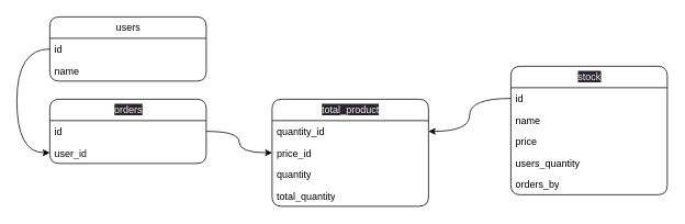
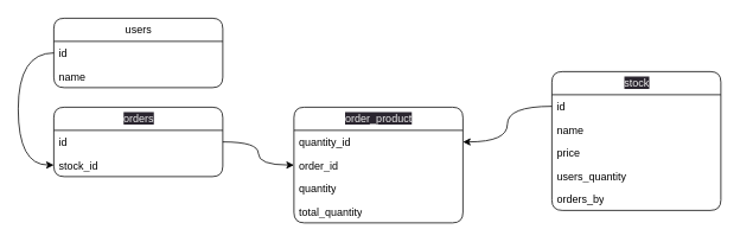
- <mxCell id="14" value="&lt;span style=&quot;color: rgb(240, 240, 240); font-family: Helvetica; font-size: 12px; font-style: normal; font-variant-ligatures: normal; font-variant-caps: normal; font-weight: 400; letter-spacing: normal; orphans: 2; text-align: center; text-indent: 0px; text-transform: none; widows: 2; word-spacing: 0px; -webkit-text-stroke-width: 0px; background-color: rgb(42, 37, 47); text-decoration-thickness: initial; text-decoration-style: initial; text-decoration-color: initial; float: none; display: inline !important;&quot;&gt;total_product&lt;br&gt;&lt;/span&gt;" style="swimlane;fontStyle=0;childLayout=stackLayout;horizontal=1;startSize=26;fillColor=none;horizontalStack=0;resizeParent=1;resizeParentMax=0;resizeLast=0;collapsible=1;marginBottom=0;html=1;rounded=1;" parent="1" vertex="1"><mxGeometry x="330" y="120" width="190" height="130" as="geometry" /></mxCell>
+ <mxCell id="14" value="&lt;span style=&quot;color: rgb(240, 240, 240); font-family: Helvetica; font-size: 12px; font-style: normal; font-variant-ligatures: normal; font-variant-caps: normal; font-weight: 400; letter-spacing: normal; orphans: 2; text-align: center; text-indent: 0px; text-transform: none; widows: 2; word-spacing: 0px; -webkit-text-stroke-width: 0px; background-color: rgb(42, 37, 47); text-decoration-thickness: initial; text-decoration-style: initial; text-decoration-color: initial; float: none; display: inline !important;&quot;&gt;order_product&lt;br&gt;&lt;/span&gt;" style="swimlane;fontStyle=0;childLayout=stackLayout;horizontal=1;startSize=26;fillColor=none;horizontalStack=0;resizeParent=1;resizeParentMax=0;resizeLast=0;collapsible=1;marginBottom=0;html=1;rounded=1;" parent="1" vertex="1"><mxGeometry x="330" y="120" width="190" height="130" as="geometry" /></mxCell>
- <mxCell id="13" value="user_id" style="text;strokeColor=none;fillColor=none;align=left;verticalAlign=top;spacingLeft=4;spacingRight=4;overflow=hidden;rotatable=0;points=[[0,0.5],[1,0.5]];portConstraint=eastwest;whiteSpace=wrap;html=1;rounded=1;" parent="11" vertex="1"><mxGeometry y="52" width="190" height="26" as="geometry" /></mxCell>
+ <mxCell id="13" value="stock_id" style="text;strokeColor=none;fillColor=none;align=left;verticalAlign=top;spacingLeft=4;spacingRight=4;overflow=hidden;rotatable=0;points=[[0,0.5],[1,0.5]];portConstraint=eastwest;whiteSpace=wrap;html=1;rounded=1;" parent="11" vertex="1"><mxGeometry y="52" width="190" height="26" as="geometry" /></mxCell>
- <mxCell id="16" value="price_id" style="text;strokeColor=none;fillColor=none;align=left;verticalAlign=top;spacingLeft=4;spacingRight=4;overflow=hidden;rotatable=0;points=[[0,0.5],[1,0.5]];portConstraint=eastwest;whiteSpace=wrap;html=1;rounded=1;" parent="14" vertex="1"><mxGeometry y="52" width="190" height="26" as="geometry" /></mxCell>
+ <mxCell id="16" value="order_id" style="text;strokeColor=none;fillColor=none;align=left;verticalAlign=top;spacingLeft=4;spacingRight=4;overflow=hidden;rotatable=0;points=[[0,0.5],[1,0.5]];portConstraint=eastwest;whiteSpace=wrap;html=1;rounded=1;" parent="14" vertex="1"><mxGeometry y="52" width="190" height="26" as="geometry" /></mxCell>
